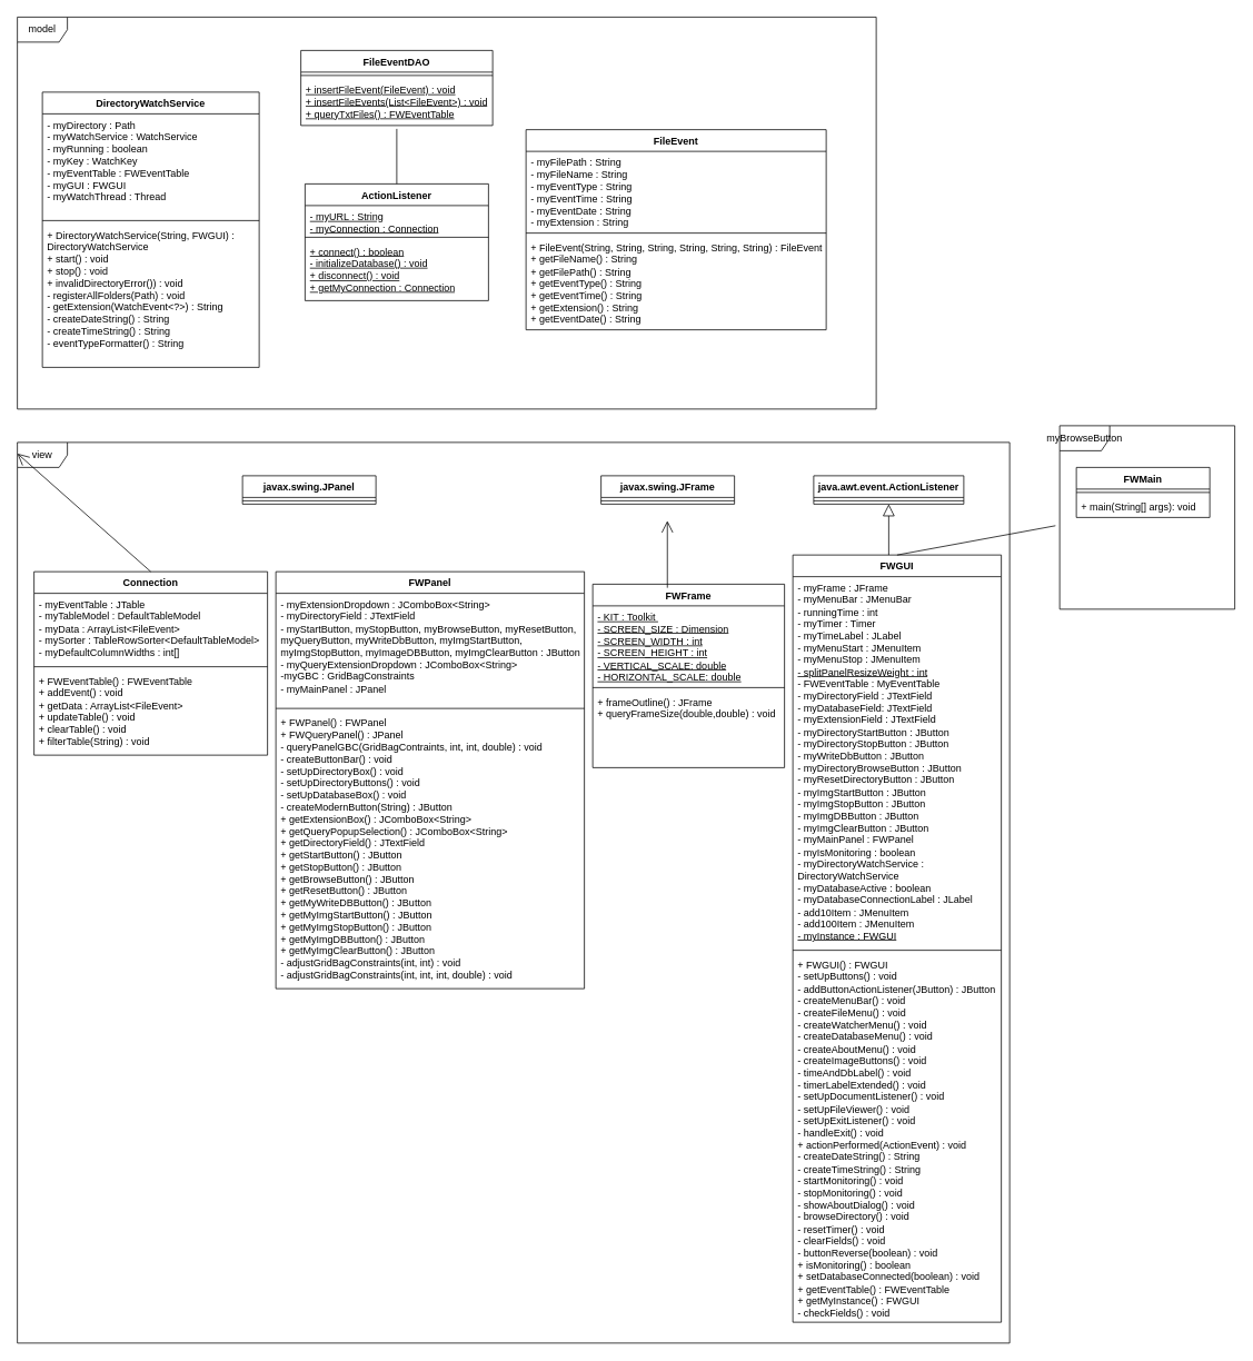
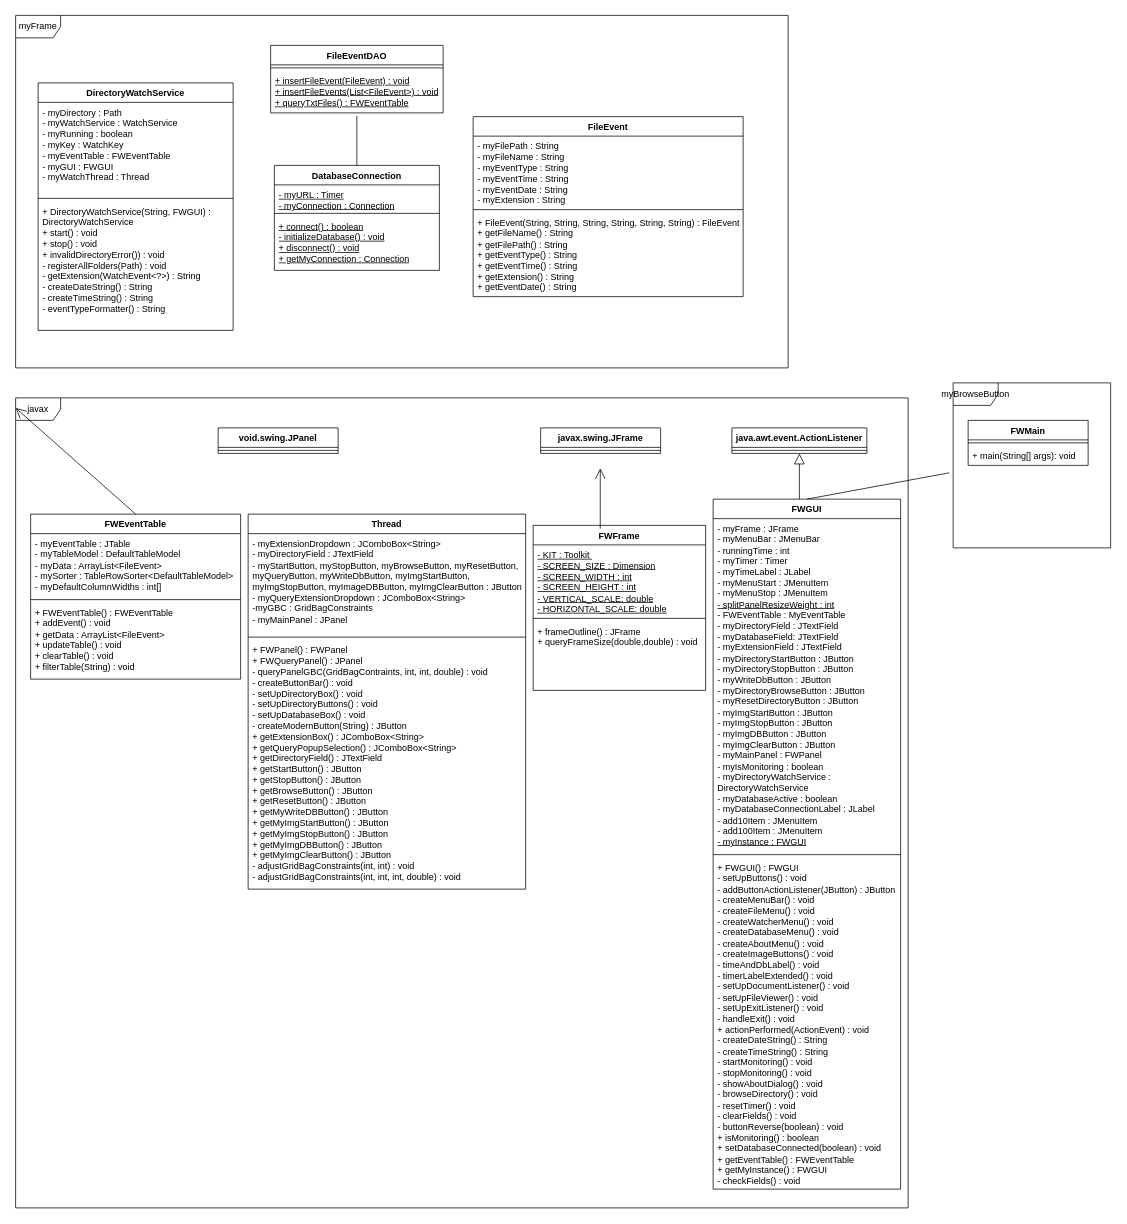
- <mxCell id="24" value="model" style="shape=umlFrame;whiteSpace=wrap;html=1;pointerEvents=0;" parent="1" vertex="1"><mxGeometry x="20" y="20" width="1030" height="470" as="geometry" /></mxCell>
+ <mxCell id="24" value="myFrame" style="shape=umlFrame;whiteSpace=wrap;html=1;pointerEvents=0;" parent="1" vertex="1"><mxGeometry x="20" y="20" width="1030" height="470" as="geometry" /></mxCell>
- <mxCell id="45" value="ActionListener" style="swimlane;fontStyle=1;align=center;verticalAlign=top;childLayout=stackLayout;horizontal=1;startSize=26;horizontalStack=0;resizeParent=1;resizeParentMax=0;resizeLast=0;collapsible=1;marginBottom=0;whiteSpace=wrap;html=1;" vertex="1" parent="1"><mxGeometry x="365" y="220" width="220" height="140" as="geometry" /></mxCell>
+ <mxCell id="45" value="DatabaseConnection" style="swimlane;fontStyle=1;align=center;verticalAlign=top;childLayout=stackLayout;horizontal=1;startSize=26;horizontalStack=0;resizeParent=1;resizeParentMax=0;resizeLast=0;collapsible=1;marginBottom=0;whiteSpace=wrap;html=1;" vertex="1" parent="1"><mxGeometry x="365" y="220" width="220" height="140" as="geometry" /></mxCell>
- <mxCell id="46" value="&lt;div&gt;&lt;u&gt;- myURL : String&lt;/u&gt;&lt;/div&gt;&lt;div&gt;&lt;u&gt;- myConnection : Connection&lt;/u&gt;&lt;/div&gt;" style="text;strokeColor=none;fillColor=none;align=left;verticalAlign=top;spacingLeft=4;spacingRight=4;overflow=hidden;rotatable=0;points=[[0,0.5],[1,0.5]];portConstraint=eastwest;whiteSpace=wrap;html=1;" vertex="1" parent="45"><mxGeometry y="26" width="220" height="34" as="geometry" /></mxCell>
+ <mxCell id="46" value="&lt;div&gt;&lt;u&gt;- myURL : Timer&lt;/u&gt;&lt;/div&gt;&lt;div&gt;&lt;u&gt;- myConnection : Connection&lt;/u&gt;&lt;/div&gt;" style="text;strokeColor=none;fillColor=none;align=left;verticalAlign=top;spacingLeft=4;spacingRight=4;overflow=hidden;rotatable=0;points=[[0,0.5],[1,0.5]];portConstraint=eastwest;whiteSpace=wrap;html=1;" vertex="1" parent="45"><mxGeometry y="26" width="220" height="34" as="geometry" /></mxCell>
- <mxCell id="22" value="view" style="shape=umlFrame;whiteSpace=wrap;html=1;pointerEvents=0;" parent="1" vertex="1"><mxGeometry x="20" y="530" width="1190" height="1080" as="geometry" /></mxCell>
+ <mxCell id="22" value="javax" style="shape=umlFrame;whiteSpace=wrap;html=1;pointerEvents=0;" parent="1" vertex="1"><mxGeometry x="20" y="530" width="1190" height="1080" as="geometry" /></mxCell>
- <mxCell id="29" value="javax.swing.JPanel" style="swimlane;fontStyle=1;align=center;verticalAlign=top;childLayout=stackLayout;horizontal=1;startSize=26;horizontalStack=0;resizeParent=1;resizeParentMax=0;resizeLast=0;collapsible=1;marginBottom=0;whiteSpace=wrap;html=1;" parent="1" vertex="1"><mxGeometry x="290" y="570" width="160" height="34" as="geometry" /></mxCell>
+ <mxCell id="29" value="void.swing.JPanel" style="swimlane;fontStyle=1;align=center;verticalAlign=top;childLayout=stackLayout;horizontal=1;startSize=26;horizontalStack=0;resizeParent=1;resizeParentMax=0;resizeLast=0;collapsible=1;marginBottom=0;whiteSpace=wrap;html=1;" parent="1" vertex="1"><mxGeometry x="290" y="570" width="160" height="34" as="geometry" /></mxCell>
- <mxCell id="25" value="Connection" style="swimlane;fontStyle=1;align=center;verticalAlign=top;childLayout=stackLayout;horizontal=1;startSize=26;horizontalStack=0;resizeParent=1;resizeParentMax=0;resizeLast=0;collapsible=1;marginBottom=0;whiteSpace=wrap;html=1;" parent="1" vertex="1"><mxGeometry x="40" y="685" width="280" height="220" as="geometry" /></mxCell>
+ <mxCell id="25" value="FWEventTable" style="swimlane;fontStyle=1;align=center;verticalAlign=top;childLayout=stackLayout;horizontal=1;startSize=26;horizontalStack=0;resizeParent=1;resizeParentMax=0;resizeLast=0;collapsible=1;marginBottom=0;whiteSpace=wrap;html=1;" parent="1" vertex="1"><mxGeometry x="40" y="685" width="280" height="220" as="geometry" /></mxCell>
- <mxCell id="32" value="FWPanel" style="swimlane;fontStyle=1;align=center;verticalAlign=top;childLayout=stackLayout;horizontal=1;startSize=26;horizontalStack=0;resizeParent=1;resizeParentMax=0;resizeLast=0;collapsible=1;marginBottom=0;whiteSpace=wrap;html=1;" parent="1" vertex="1"><mxGeometry x="330" y="685" width="370" height="500" as="geometry" /></mxCell>
+ <mxCell id="32" value="Thread" style="swimlane;fontStyle=1;align=center;verticalAlign=top;childLayout=stackLayout;horizontal=1;startSize=26;horizontalStack=0;resizeParent=1;resizeParentMax=0;resizeLast=0;collapsible=1;marginBottom=0;whiteSpace=wrap;html=1;" parent="1" vertex="1"><mxGeometry x="330" y="685" width="370" height="500" as="geometry" /></mxCell>
